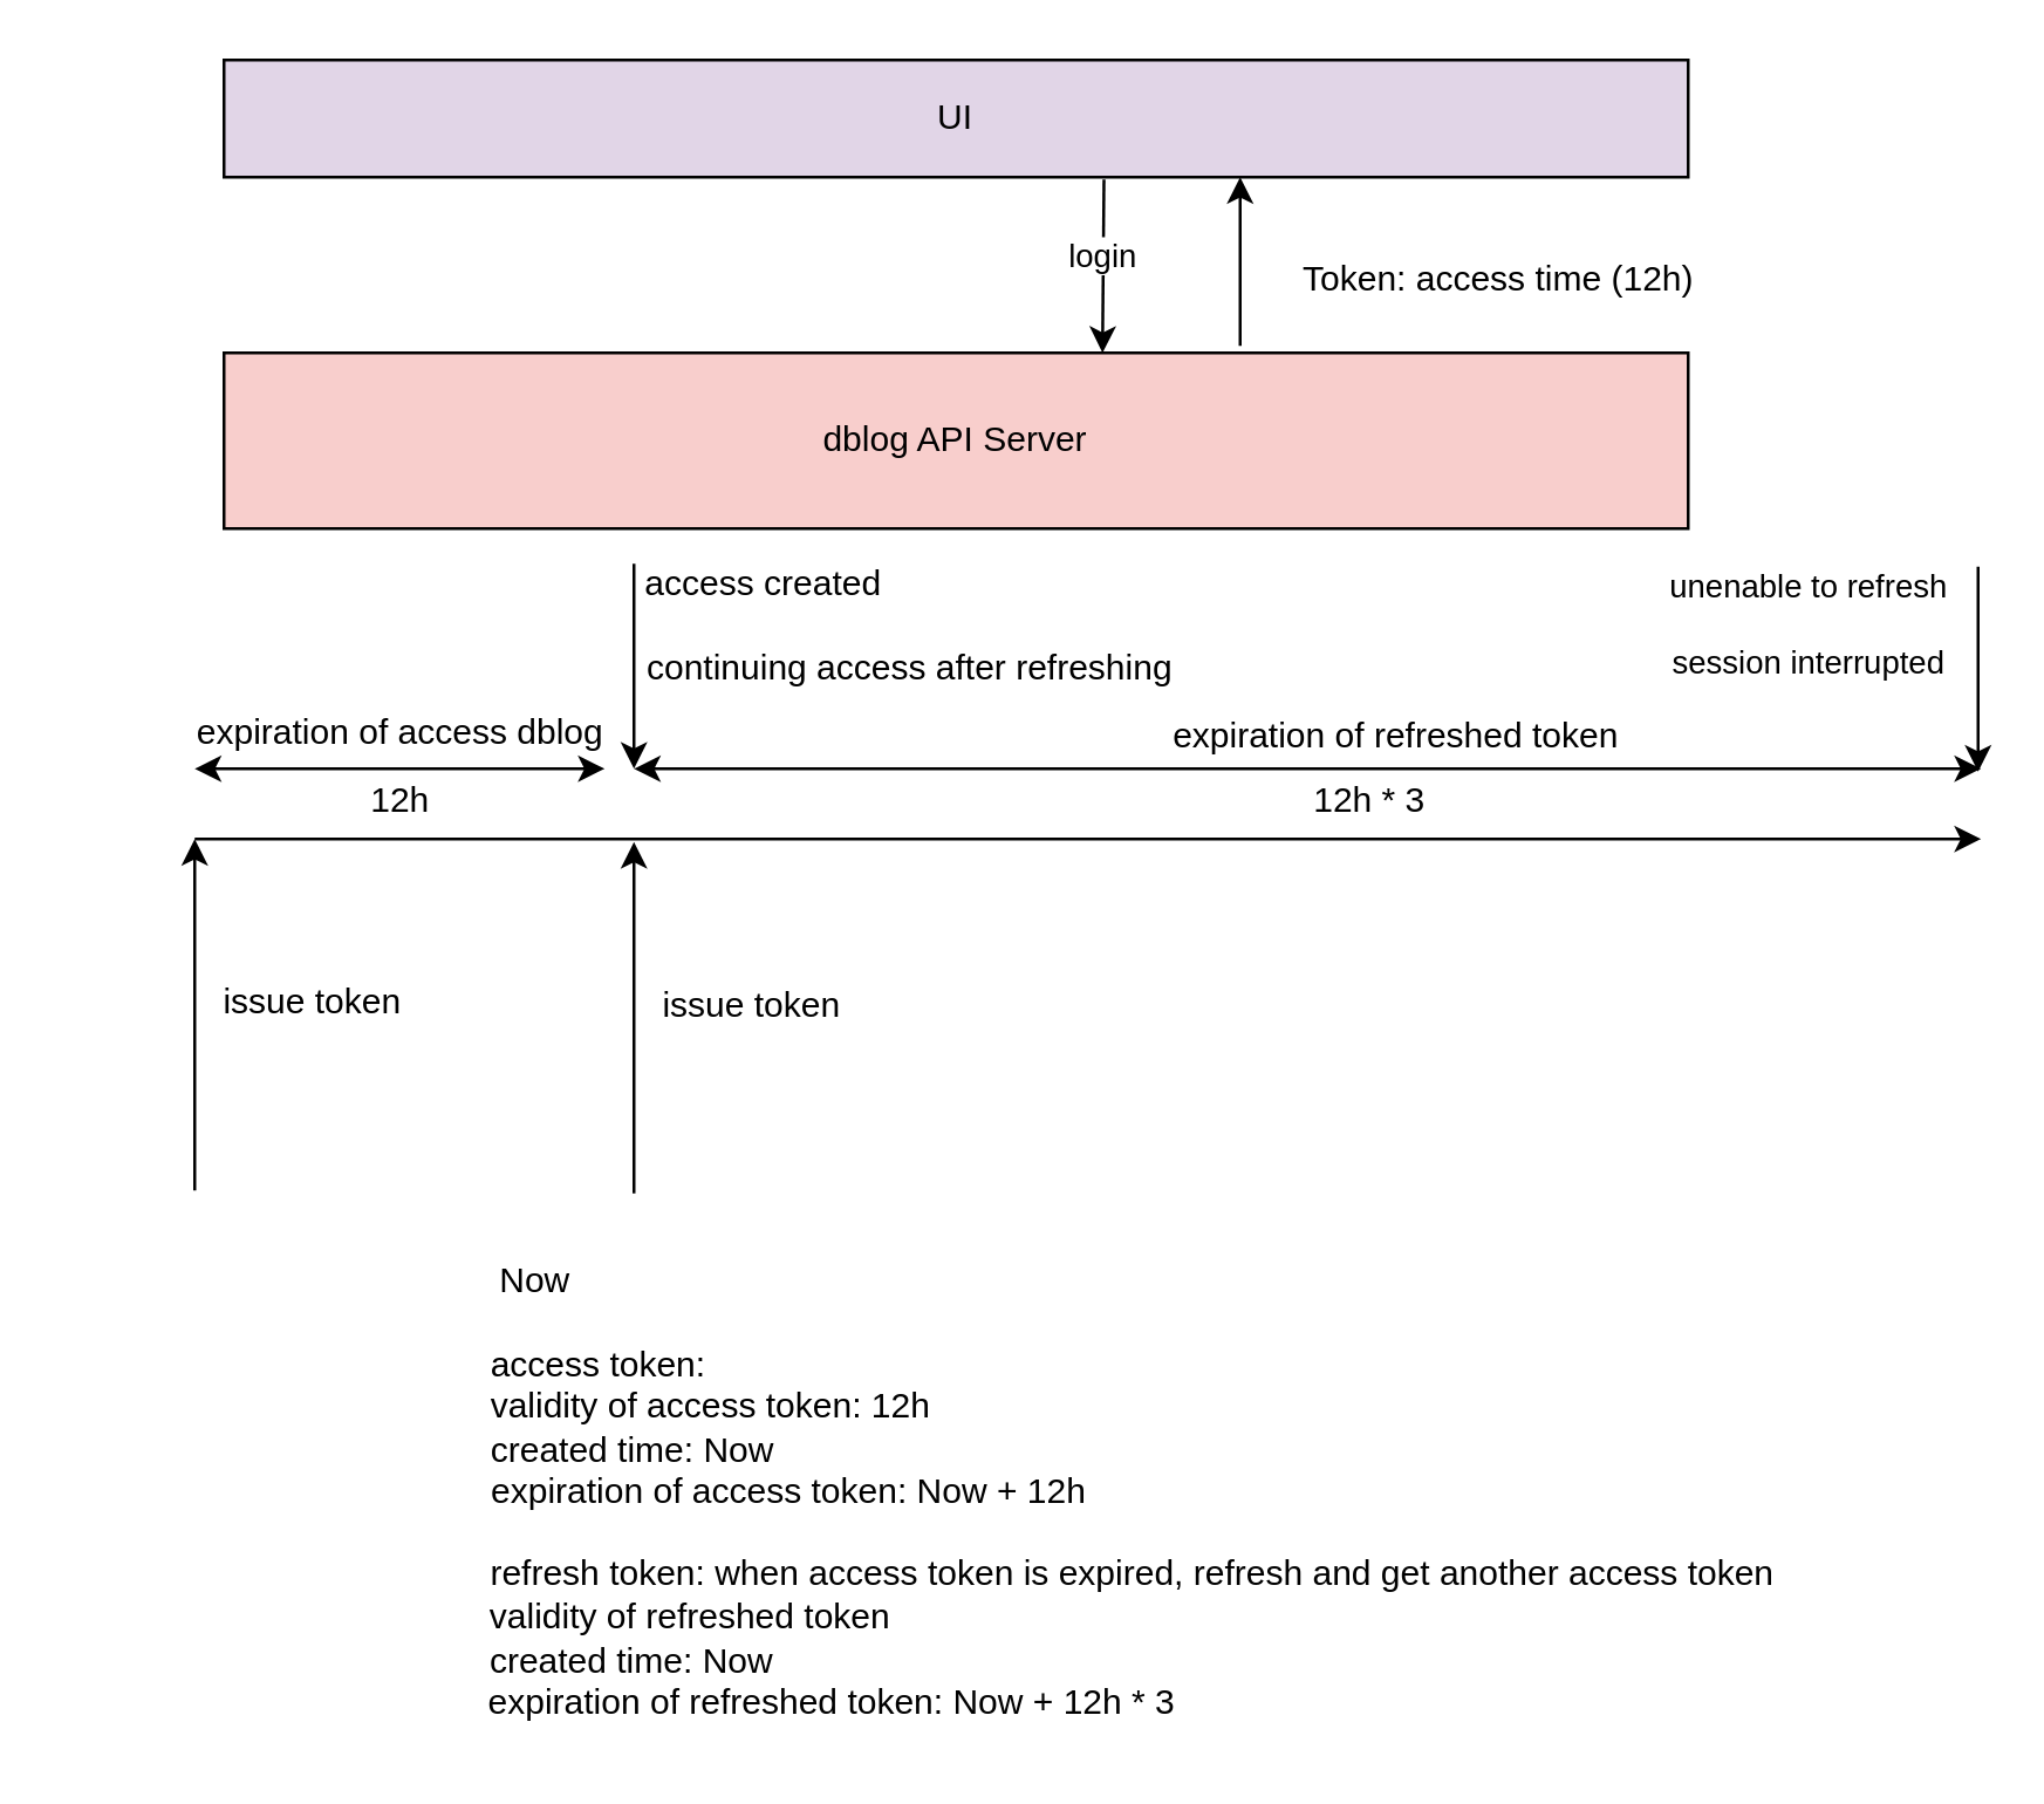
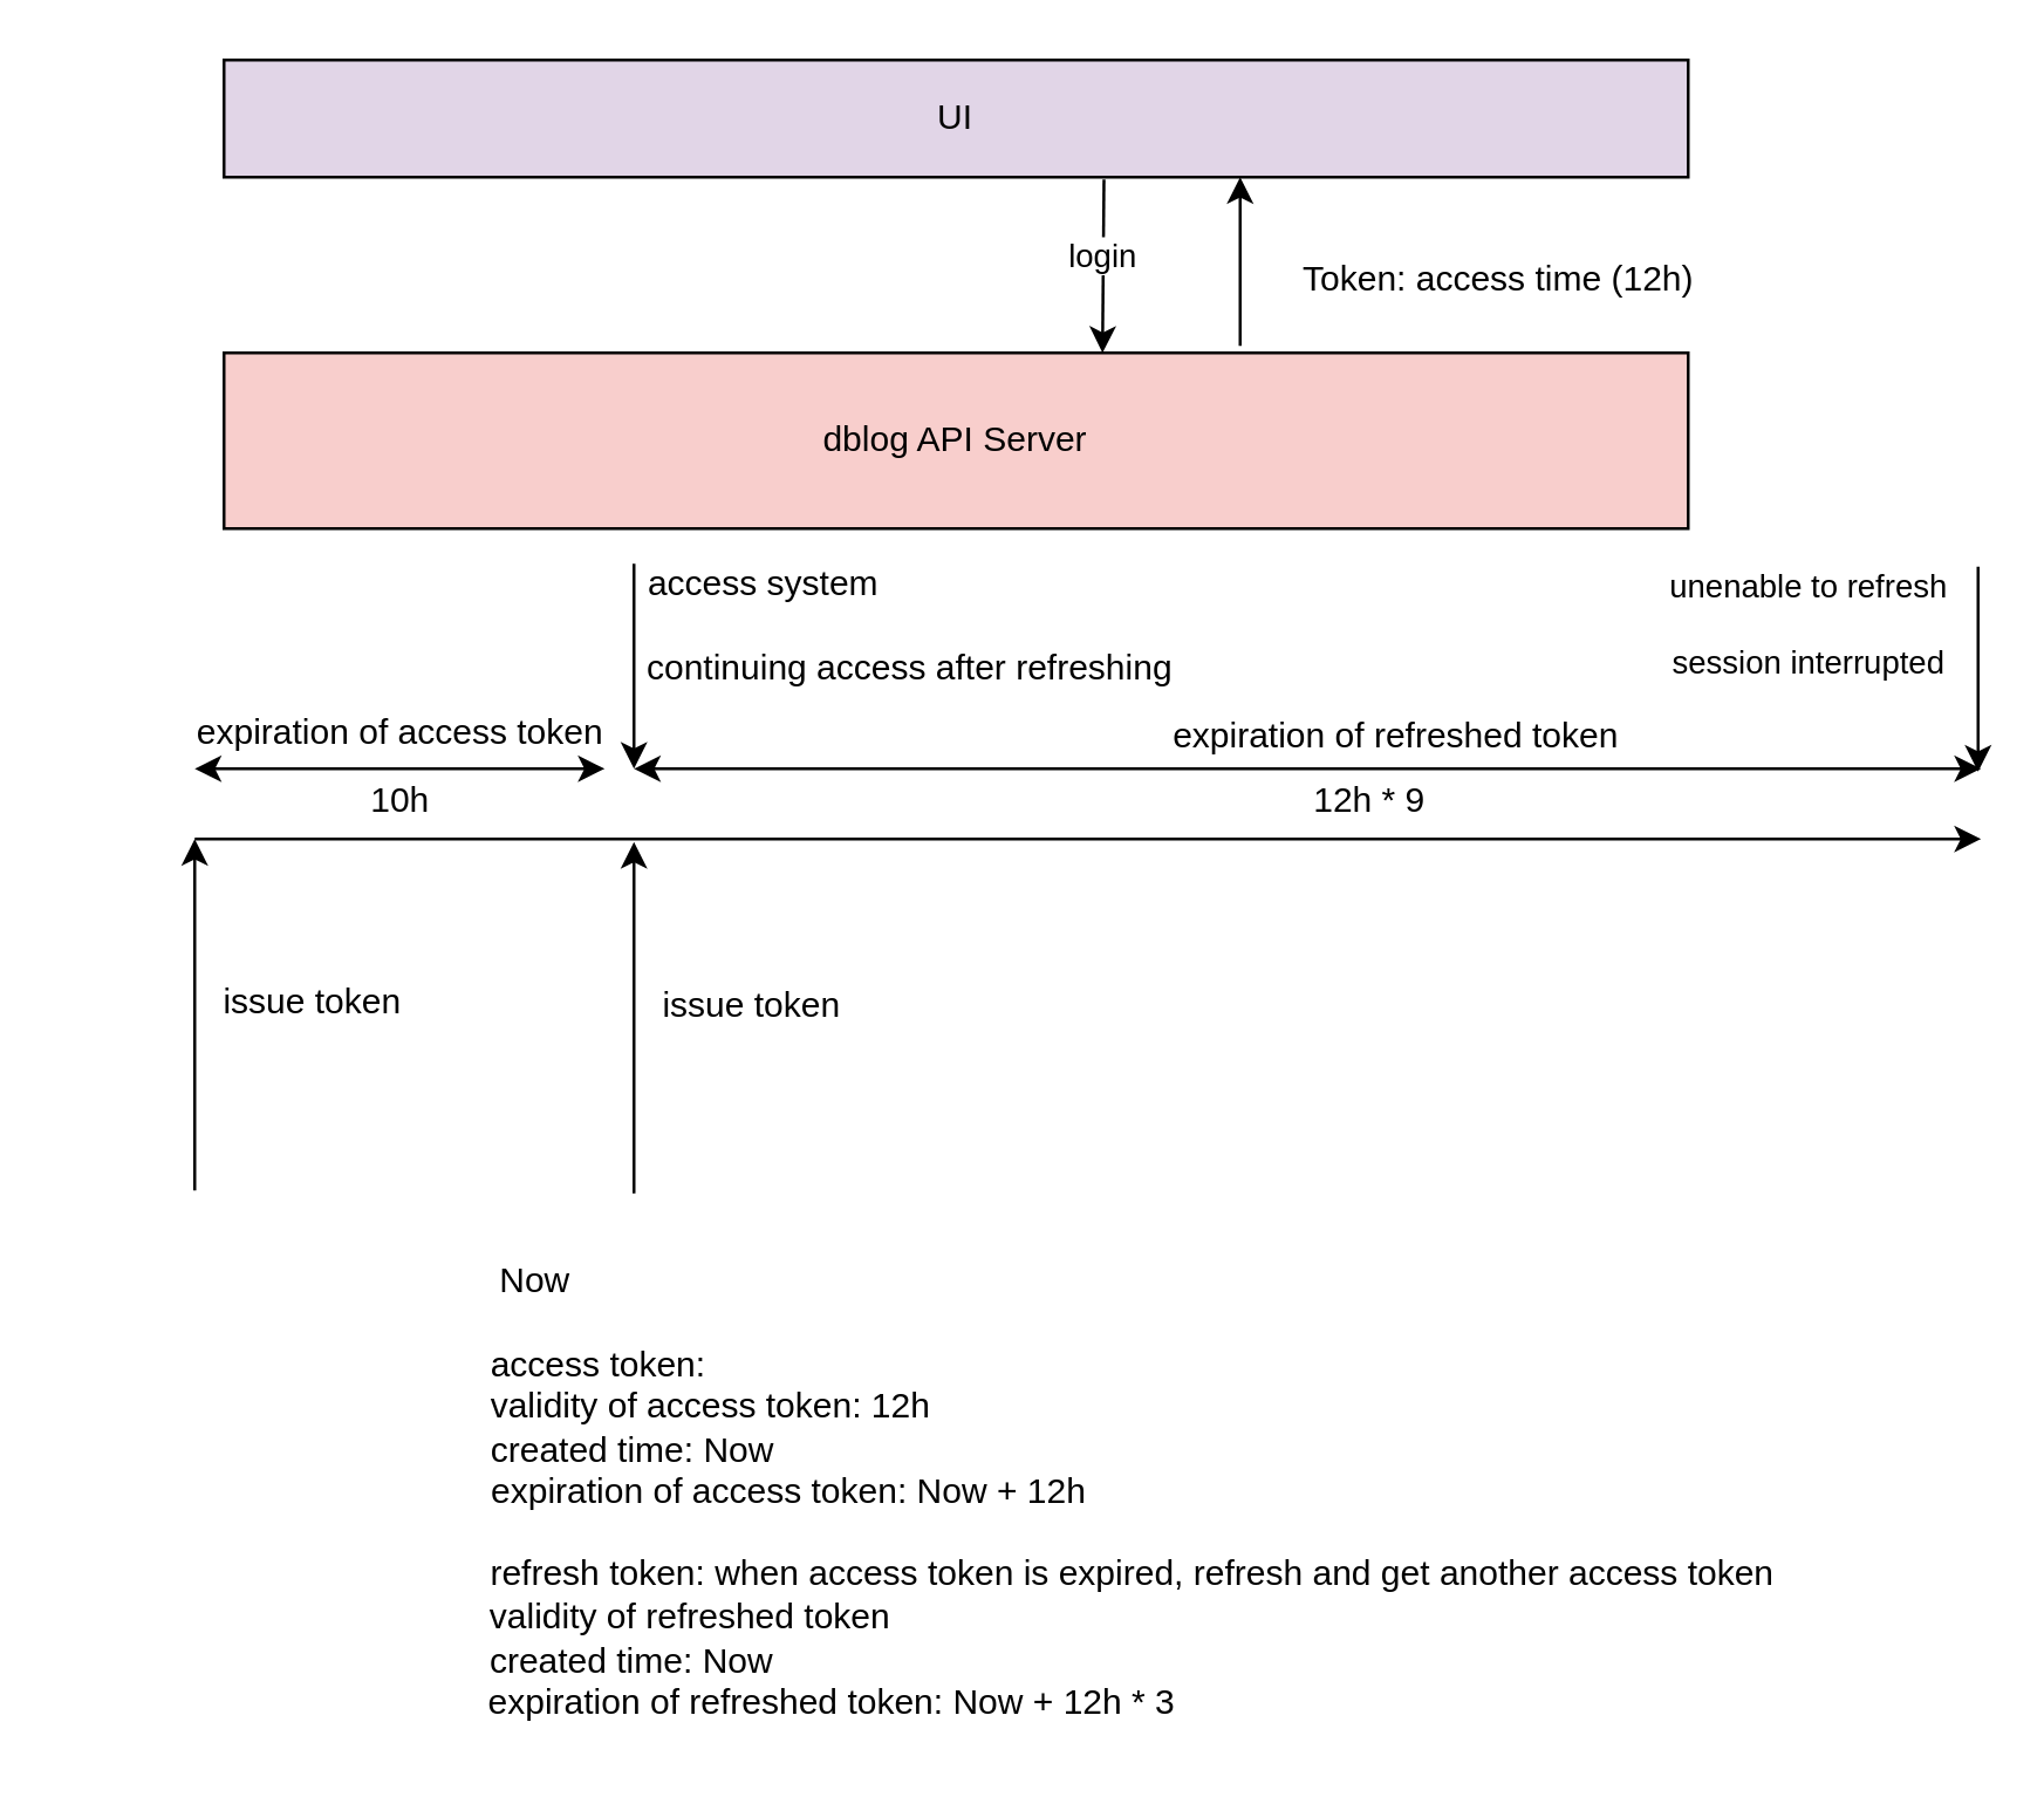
- <mxCell id="14" value="access created&lt;br&gt;&lt;br&gt;&amp;nbsp; &amp;nbsp; &amp;nbsp; &amp;nbsp; &amp;nbsp; &amp;nbsp; &amp;nbsp; &amp;nbsp; &amp;nbsp; &amp;nbsp; &amp;nbsp; &amp;nbsp; &amp;nbsp; &amp;nbsp; &amp;nbsp; continuing access after refreshing" style="text;html=1;align=center;verticalAlign=middle;resizable=0;points=[];autosize=1;strokeColor=none;fillColor=none;" parent="1" vertex="1"><mxGeometry x="110" y="183" width="300" height="60" as="geometry" /></mxCell>
+ <mxCell id="14" value="access system&lt;br&gt;&lt;br&gt;&amp;nbsp; &amp;nbsp; &amp;nbsp; &amp;nbsp; &amp;nbsp; &amp;nbsp; &amp;nbsp; &amp;nbsp; &amp;nbsp; &amp;nbsp; &amp;nbsp; &amp;nbsp; &amp;nbsp; &amp;nbsp; &amp;nbsp; continuing access after refreshing" style="text;html=1;align=center;verticalAlign=middle;resizable=0;points=[];autosize=1;strokeColor=none;fillColor=none;" parent="1" vertex="1"><mxGeometry x="110" y="183" width="300" height="60" as="geometry" /></mxCell>
- <mxCell id="15" value="expiration of access dblog" style="text;html=1;align=center;verticalAlign=middle;resizable=0;points=[];autosize=1;strokeColor=none;fillColor=none;" parent="1" vertex="1"><mxGeometry x="56" y="235" width="160" height="30" as="geometry" /></mxCell>
+ <mxCell id="15" value="expiration of access token" style="text;html=1;align=center;verticalAlign=middle;resizable=0;points=[];autosize=1;strokeColor=none;fillColor=none;" parent="1" vertex="1"><mxGeometry x="56" y="235" width="160" height="30" as="geometry" /></mxCell>
- <mxCell id="16" value="12h" style="text;html=1;align=center;verticalAlign=middle;resizable=0;points=[];autosize=1;strokeColor=none;fillColor=none;" parent="1" vertex="1"><mxGeometry x="116" y="258" width="40" height="30" as="geometry" /></mxCell>
+ <mxCell id="16" value="10h" style="text;html=1;align=center;verticalAlign=middle;resizable=0;points=[];autosize=1;strokeColor=none;fillColor=none;" parent="1" vertex="1"><mxGeometry x="116" y="258" width="40" height="30" as="geometry" /></mxCell>
- <mxCell id="18" value="12h * 3" style="text;html=1;align=center;verticalAlign=middle;resizable=0;points=[];autosize=1;strokeColor=none;fillColor=none;" parent="1" vertex="1"><mxGeometry x="437" y="258" width="60" height="30" as="geometry" /></mxCell>
+ <mxCell id="18" value="12h * 9" style="text;html=1;align=center;verticalAlign=middle;resizable=0;points=[];autosize=1;strokeColor=none;fillColor=none;" parent="1" vertex="1"><mxGeometry x="437" y="258" width="60" height="30" as="geometry" /></mxCell>
